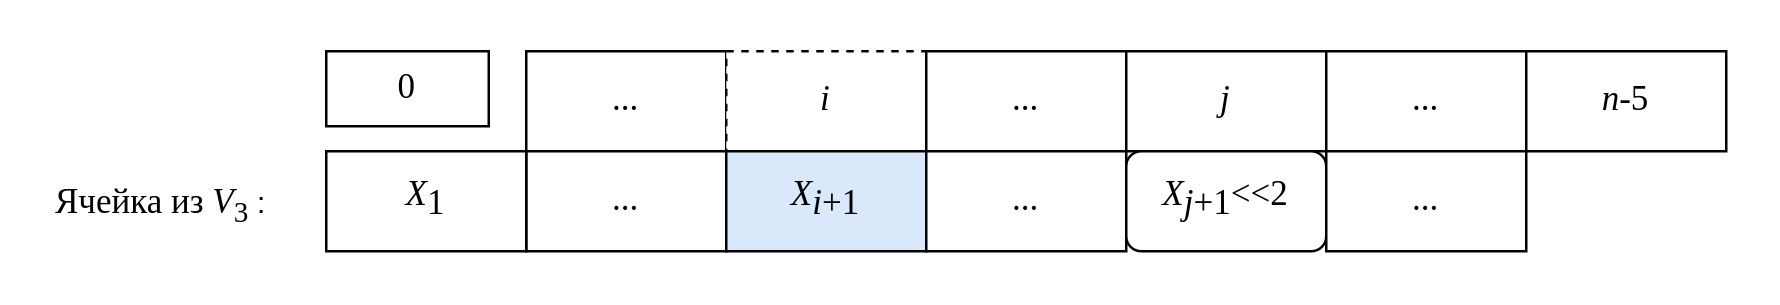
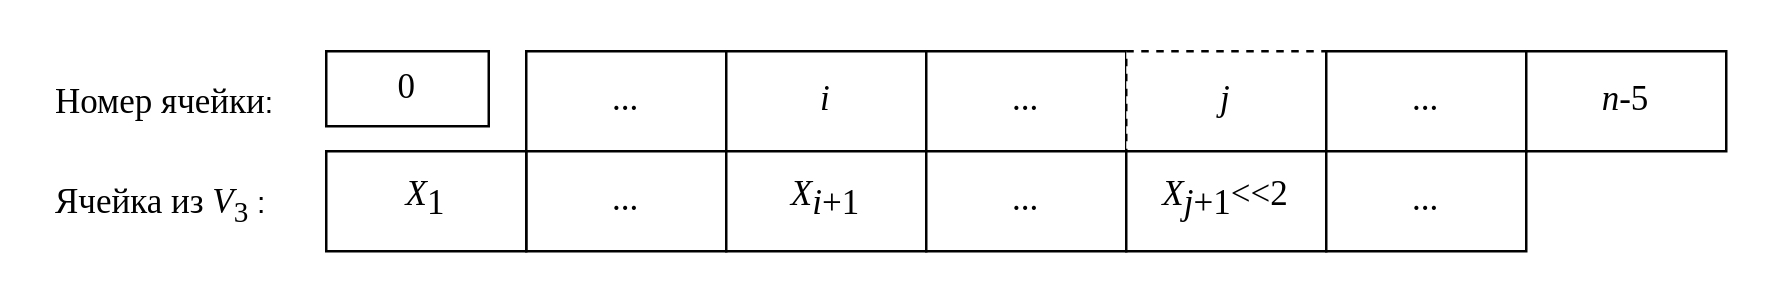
+ <mxCell id="15" value="&lt;font face=&quot;Times New Roman&quot; style=&quot;font-size: 14px&quot;&gt;Номер ячейки&lt;/font&gt;:" style="text;html=1;resizable=0;points=[];autosize=1;align=left;verticalAlign=top;spacingTop=-4;" parent="1" vertex="1"><mxGeometry x="20" y="30" width="100" height="20" as="geometry" /></mxCell>
- <mxCell id="4" value="i" style="rounded=0;whiteSpace=wrap;html=1;fontStyle=2;fontSize=14;fontFamily=Times New Roman;dashed=1;" parent="1" vertex="1"><mxGeometry x="290" y="20" width="80" height="40" as="geometry" /></mxCell>
+ <mxCell id="4" value="i" style="rounded=0;whiteSpace=wrap;html=1;fontStyle=2;fontSize=14;fontFamily=Times New Roman;" parent="1" vertex="1"><mxGeometry x="290" y="20" width="80" height="40" as="geometry" /></mxCell>
- <mxCell id="6" value="j" style="rounded=0;whiteSpace=wrap;html=1;fontStyle=2;fontSize=14;fontFamily=Times New Roman;" parent="1" vertex="1"><mxGeometry x="450" y="20" width="80" height="40" as="geometry" /></mxCell>
+ <mxCell id="6" value="j" style="rounded=0;whiteSpace=wrap;html=1;fontStyle=2;fontSize=14;fontFamily=Times New Roman;dashed=1;" parent="1" vertex="1"><mxGeometry x="450" y="20" width="80" height="40" as="geometry" /></mxCell>
- <mxCell id="10" value="X&lt;sub style=&quot;font-size: 14px&quot;&gt;i&lt;span style=&quot;font-style: normal&quot;&gt;+1&lt;/span&gt;&lt;/sub&gt;" style="rounded=0;whiteSpace=wrap;html=1;fontStyle=2;fontSize=14;fontFamily=Times New Roman;fillColor=#dae8fc;" parent="1" vertex="1"><mxGeometry x="290" y="60" width="80" height="40" as="geometry" /></mxCell>
+ <mxCell id="10" value="X&lt;sub style=&quot;font-size: 14px&quot;&gt;i&lt;span style=&quot;font-style: normal&quot;&gt;+1&lt;/span&gt;&lt;/sub&gt;" style="rounded=0;whiteSpace=wrap;html=1;fontStyle=2;fontSize=14;fontFamily=Times New Roman;" parent="1" vertex="1"><mxGeometry x="290" y="60" width="80" height="40" as="geometry" /></mxCell>
- <mxCell id="12" value="&lt;span style=&quot;font-size: 14px&quot;&gt;&lt;i&gt;X&lt;/i&gt;&lt;sub style=&quot;font-size: 14px&quot;&gt;&lt;i&gt;j&lt;/i&gt;+1&lt;/sub&gt;&lt;/span&gt;&amp;lt;&amp;lt;2" style="whiteSpace=wrap;html=1;fontSize=14;fontFamily=Times New Roman;rounded=1;" parent="1" vertex="1"><mxGeometry x="450" y="60" width="80" height="40" as="geometry" /></mxCell>
+ <mxCell id="12" value="&lt;span style=&quot;font-size: 14px&quot;&gt;&lt;i&gt;X&lt;/i&gt;&lt;sub style=&quot;font-size: 14px&quot;&gt;&lt;i&gt;j&lt;/i&gt;+1&lt;/sub&gt;&lt;/span&gt;&amp;lt;&amp;lt;2" style="rounded=0;whiteSpace=wrap;html=1;fontSize=14;fontFamily=Times New Roman;" parent="1" vertex="1"><mxGeometry x="450" y="60" width="80" height="40" as="geometry" /></mxCell>
